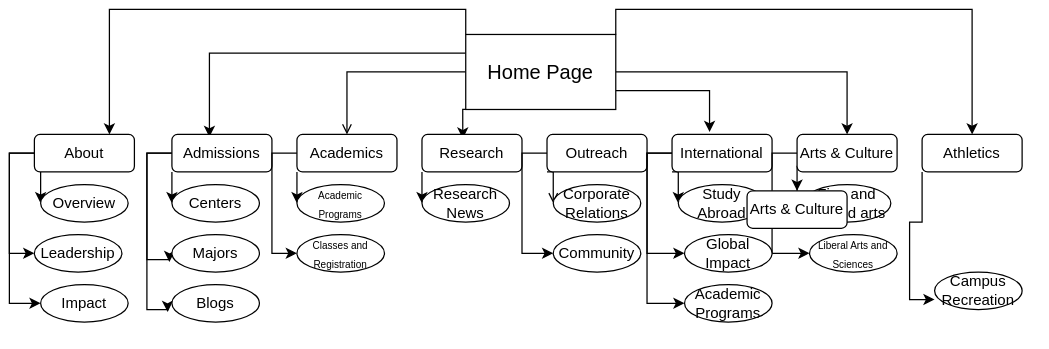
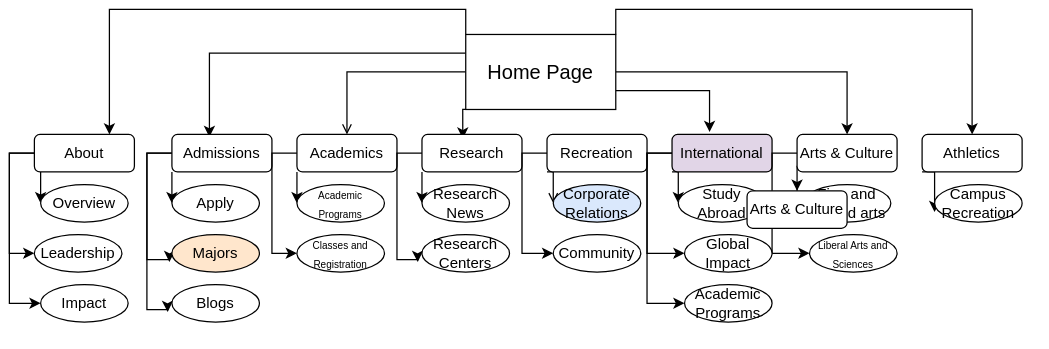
- <mxCell id="26" value="Outreach" style="rounded=1;whiteSpace=wrap;html=1;fontSize=12;" parent="1" vertex="1"><mxGeometry x="430" y="100" width="80" height="30" as="geometry" /></mxCell>
+ <mxCell id="26" value="Recreation" style="rounded=1;whiteSpace=wrap;html=1;fontSize=12;" parent="1" vertex="1"><mxGeometry x="430" y="100" width="80" height="30" as="geometry" /></mxCell>
- <mxCell id="30" value="International" style="rounded=1;whiteSpace=wrap;html=1;fontSize=12;" parent="1" vertex="1"><mxGeometry x="530" y="100" width="80" height="30" as="geometry" /></mxCell>
+ <mxCell id="30" value="International" style="rounded=1;whiteSpace=wrap;html=1;fontSize=12;fillColor=#e1d5e7;" parent="1" vertex="1"><mxGeometry x="530" y="100" width="80" height="30" as="geometry" /></mxCell>
- <mxCell id="39" value="Centers" style="ellipse;whiteSpace=wrap;html=1;" vertex="1" parent="1"><mxGeometry x="130" y="140" width="70" height="30" as="geometry" /></mxCell>
+ <mxCell id="39" value="Apply" style="ellipse;whiteSpace=wrap;html=1;" vertex="1" parent="1"><mxGeometry x="130" y="140" width="70" height="30" as="geometry" /></mxCell>
- <mxCell id="47" value="Corporate Relations" style="ellipse;whiteSpace=wrap;html=1;" vertex="1" parent="1"><mxGeometry x="435" y="140" width="70" height="30" as="geometry" /></mxCell>
+ <mxCell id="47" value="Corporate Relations" style="ellipse;whiteSpace=wrap;html=1;fillColor=#dae8fc;" vertex="1" parent="1"><mxGeometry x="435" y="140" width="70" height="30" as="geometry" /></mxCell>
+ <mxCell id="22" style="edgeStyle=orthogonalEdgeStyle;rounded=0;orthogonalLoop=1;jettySize=auto;html=1;exitX=0;exitY=0.5;exitDx=0;exitDy=0;entryX=-0.048;entryY=0.733;entryDx=0;entryDy=0;entryPerimeter=0;fontSize=8;" edge="1" parent="1" source="23" target="45"><mxGeometry relative="1" as="geometry"><Array as="points"><mxPoint x="310" y="115" /><mxPoint x="310" y="200" /><mxPoint x="327" y="200" /></Array></mxGeometry></mxCell>
- <mxCell id="41" value="Majors" style="ellipse;whiteSpace=wrap;html=1;" vertex="1" parent="1"><mxGeometry x="130" y="180" width="70" height="30" as="geometry" /></mxCell>
+ <mxCell id="41" value="Majors" style="ellipse;whiteSpace=wrap;html=1;fillColor=#ffe6cc;" vertex="1" parent="1"><mxGeometry x="130" y="180" width="70" height="30" as="geometry" /></mxCell>
+ <mxCell id="45" value="Research Centers" style="ellipse;whiteSpace=wrap;html=1;" vertex="1" parent="1"><mxGeometry x="330" y="180" width="70" height="30" as="geometry" /></mxCell>
- <mxCell id="53" value="Campus Recreation" style="ellipse;whiteSpace=wrap;html=1;" vertex="1" parent="1"><mxGeometry x="740" y="210" width="70" height="30" as="geometry" /></mxCell>
+ <mxCell id="53" value="Campus Recreation" style="ellipse;whiteSpace=wrap;html=1;" vertex="1" parent="1"><mxGeometry x="740" y="140" width="70" height="30" as="geometry" /></mxCell>
